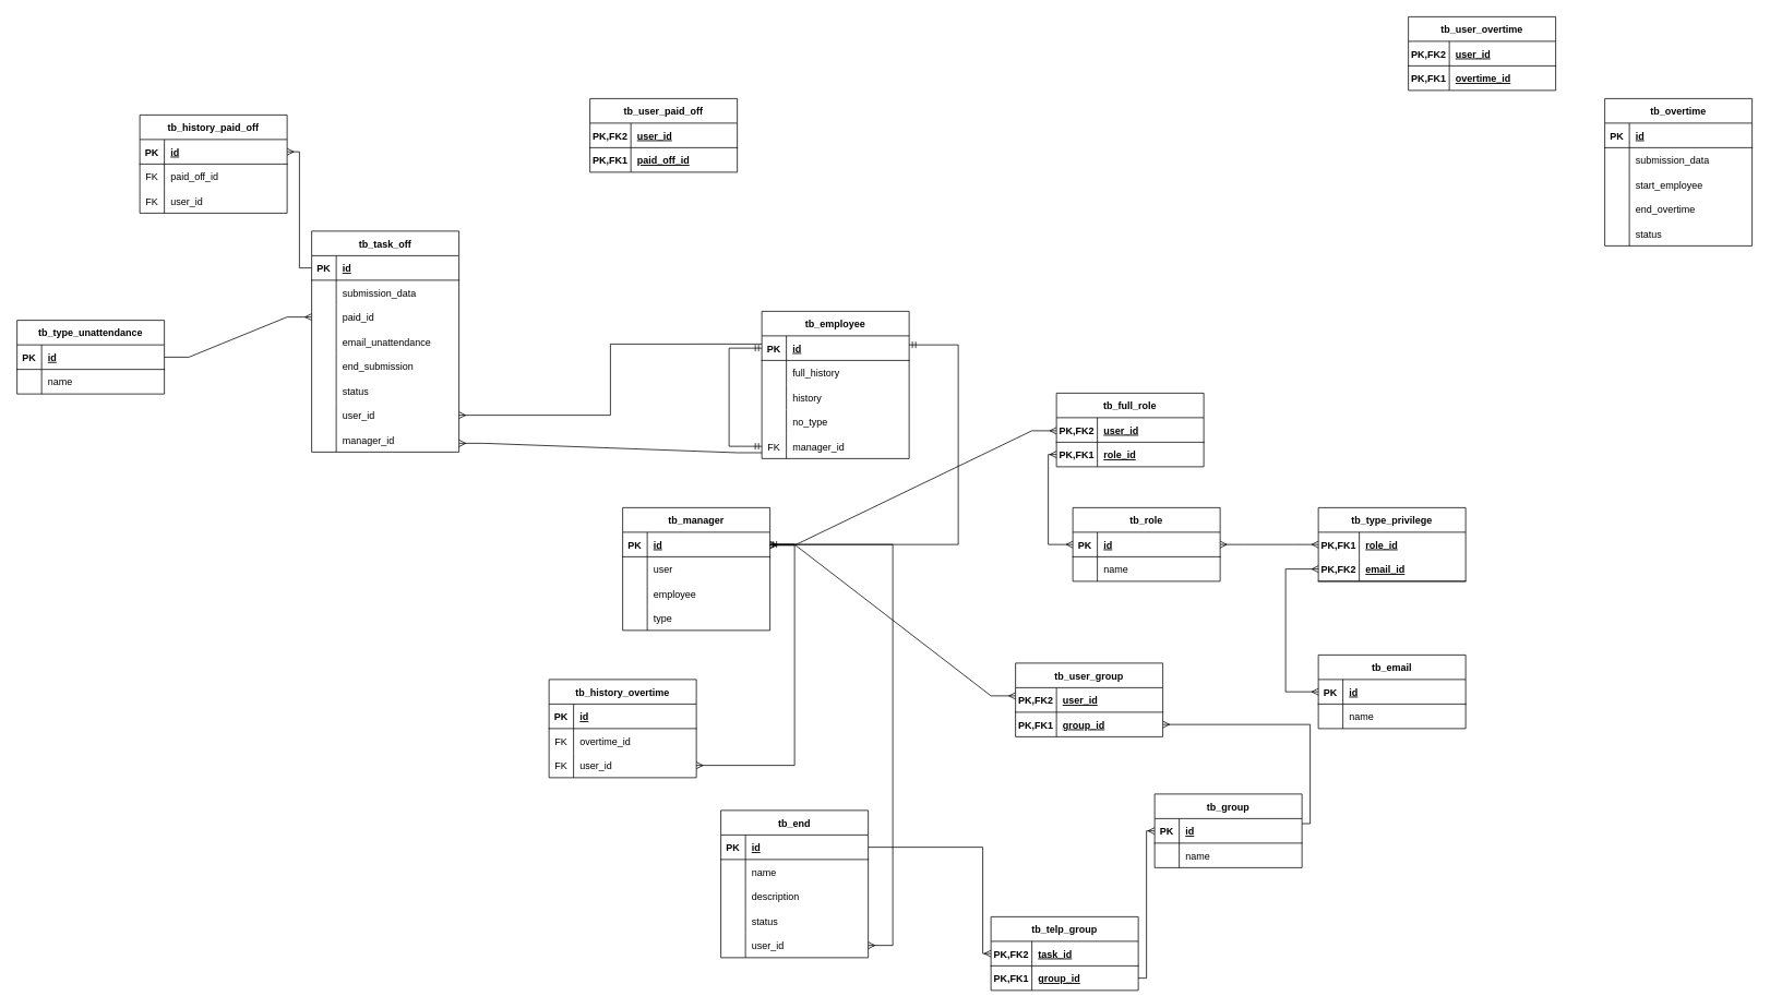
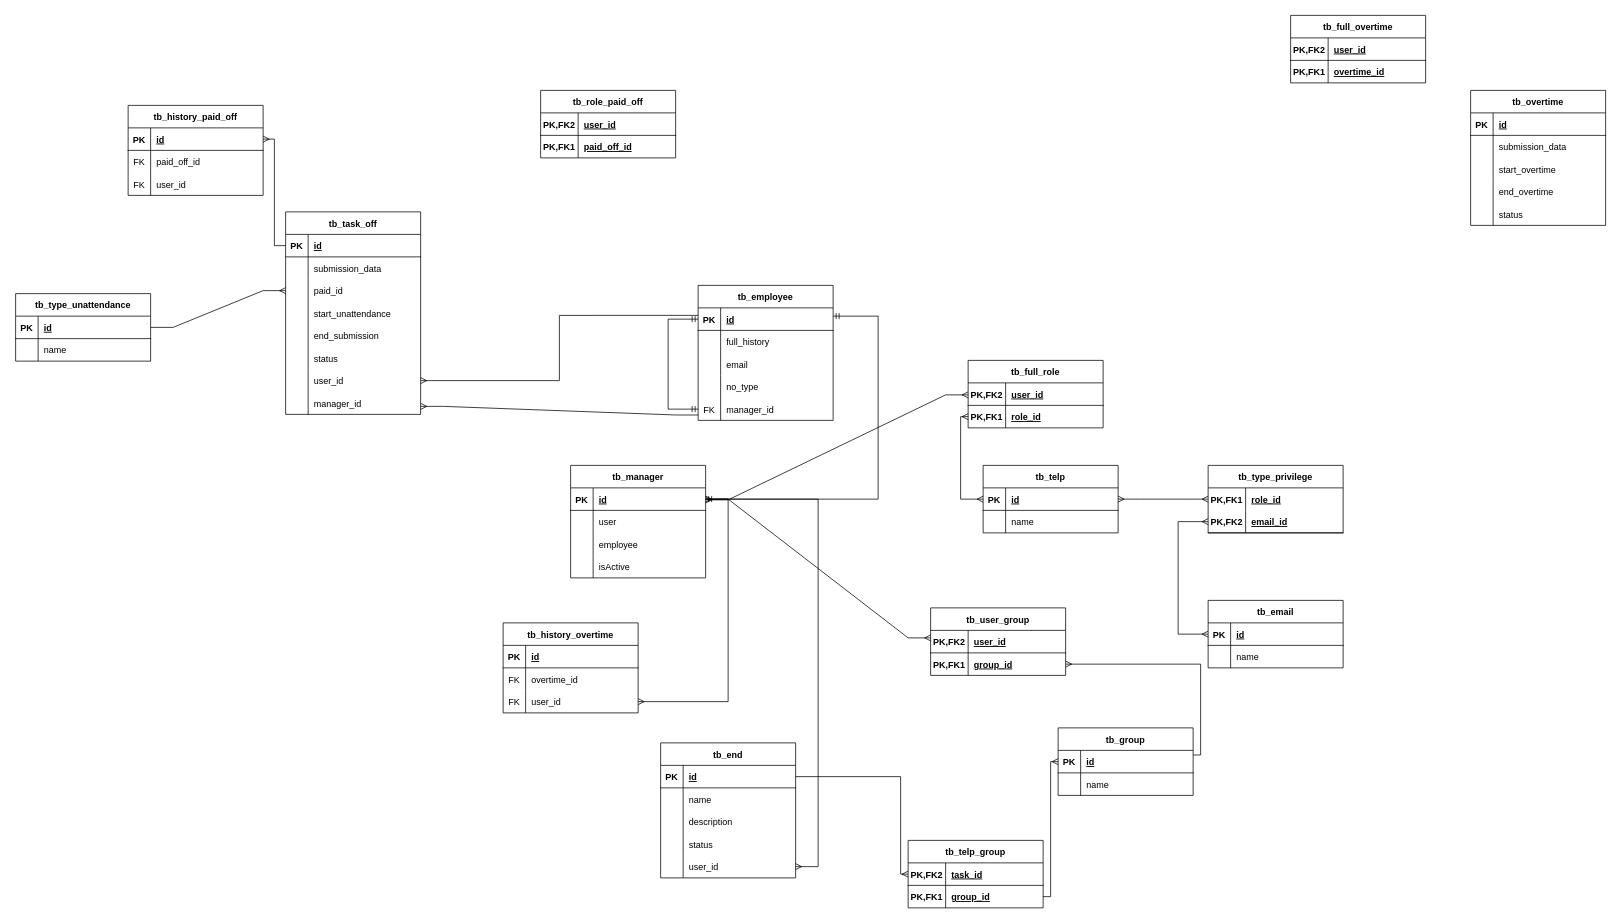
- <mxCell id="125" value="tb_user_overtime" style="shape=table;startSize=30;container=1;collapsible=1;childLayout=tableLayout;fixedRows=1;rowLines=0;fontStyle=1;align=center;resizeLast=1;" vertex="1" parent="1"><mxGeometry x="1720" y="20" width="180" height="90.0" as="geometry" /></mxCell>
+ <mxCell id="125" value="tb_full_overtime" style="shape=table;startSize=30;container=1;collapsible=1;childLayout=tableLayout;fixedRows=1;rowLines=0;fontStyle=1;align=center;resizeLast=1;" vertex="1" parent="1"><mxGeometry x="1720" y="20" width="180" height="90.0" as="geometry" /></mxCell>
- <mxCell id="118" value="tb_user_paid_off" style="shape=table;startSize=30;container=1;collapsible=1;childLayout=tableLayout;fixedRows=1;rowLines=0;fontStyle=1;align=center;resizeLast=1;" vertex="1" parent="1"><mxGeometry x="720" y="120" width="180" height="90.0" as="geometry" /></mxCell>
+ <mxCell id="118" value="tb_role_paid_off" style="shape=table;startSize=30;container=1;collapsible=1;childLayout=tableLayout;fixedRows=1;rowLines=0;fontStyle=1;align=center;resizeLast=1;" vertex="1" parent="1"><mxGeometry x="720" y="120" width="180" height="90.0" as="geometry" /></mxCell>
- <mxCell id="187" value="start_employee" style="shape=partialRectangle;connectable=0;fillColor=none;top=0;left=0;bottom=0;right=0;align=left;spacingLeft=6;overflow=hidden;" vertex="1" parent="185"><mxGeometry x="30" width="150" height="30" as="geometry"><mxRectangle width="150" height="30" as="alternateBounds" /></mxGeometry></mxCell>
+ <mxCell id="187" value="start_overtime" style="shape=partialRectangle;connectable=0;fillColor=none;top=0;left=0;bottom=0;right=0;align=left;spacingLeft=6;overflow=hidden;" vertex="1" parent="185"><mxGeometry x="30" width="150" height="30" as="geometry"><mxRectangle width="150" height="30" as="alternateBounds" /></mxGeometry></mxCell>
- <mxCell id="65" value="email_unattendance" style="shape=partialRectangle;connectable=0;fillColor=none;top=0;left=0;bottom=0;right=0;align=left;spacingLeft=6;overflow=hidden;" parent="63" vertex="1"><mxGeometry x="30" width="150" height="30" as="geometry"><mxRectangle width="150" height="30" as="alternateBounds" /></mxGeometry></mxCell>
+ <mxCell id="65" value="start_unattendance" style="shape=partialRectangle;connectable=0;fillColor=none;top=0;left=0;bottom=0;right=0;align=left;spacingLeft=6;overflow=hidden;" parent="63" vertex="1"><mxGeometry x="30" width="150" height="30" as="geometry"><mxRectangle width="150" height="30" as="alternateBounds" /></mxGeometry></mxCell>
- <mxCell id="38" value="history" style="shape=partialRectangle;connectable=0;fillColor=none;top=0;left=0;bottom=0;right=0;align=left;spacingLeft=6;overflow=hidden;" parent="36" vertex="1"><mxGeometry x="30" width="150" height="30" as="geometry"><mxRectangle width="150" height="30" as="alternateBounds" /></mxGeometry></mxCell>
+ <mxCell id="38" value="email" style="shape=partialRectangle;connectable=0;fillColor=none;top=0;left=0;bottom=0;right=0;align=left;spacingLeft=6;overflow=hidden;" parent="36" vertex="1"><mxGeometry x="30" width="150" height="30" as="geometry"><mxRectangle width="150" height="30" as="alternateBounds" /></mxGeometry></mxCell>
- <mxCell id="15" value="tb_role" style="shape=table;startSize=30;container=1;collapsible=1;childLayout=tableLayout;fixedRows=1;rowLines=0;fontStyle=1;align=center;resizeLast=1;" parent="1" vertex="1"><mxGeometry x="1310" y="620" width="180" height="90" as="geometry" /></mxCell>
+ <mxCell id="15" value="tb_telp" style="shape=table;startSize=30;container=1;collapsible=1;childLayout=tableLayout;fixedRows=1;rowLines=0;fontStyle=1;align=center;resizeLast=1;" parent="1" vertex="1"><mxGeometry x="1310" y="620" width="180" height="90" as="geometry" /></mxCell>
- <mxCell id="14" value="type" style="shape=partialRectangle;connectable=0;fillColor=none;top=0;left=0;bottom=0;right=0;align=left;spacingLeft=6;overflow=hidden;" parent="12" vertex="1"><mxGeometry x="30" width="150" height="30" as="geometry"><mxRectangle width="150" height="30" as="alternateBounds" /></mxGeometry></mxCell>
+ <mxCell id="14" value="isActive" style="shape=partialRectangle;connectable=0;fillColor=none;top=0;left=0;bottom=0;right=0;align=left;spacingLeft=6;overflow=hidden;" parent="12" vertex="1"><mxGeometry x="30" width="150" height="30" as="geometry"><mxRectangle width="150" height="30" as="alternateBounds" /></mxGeometry></mxCell>
